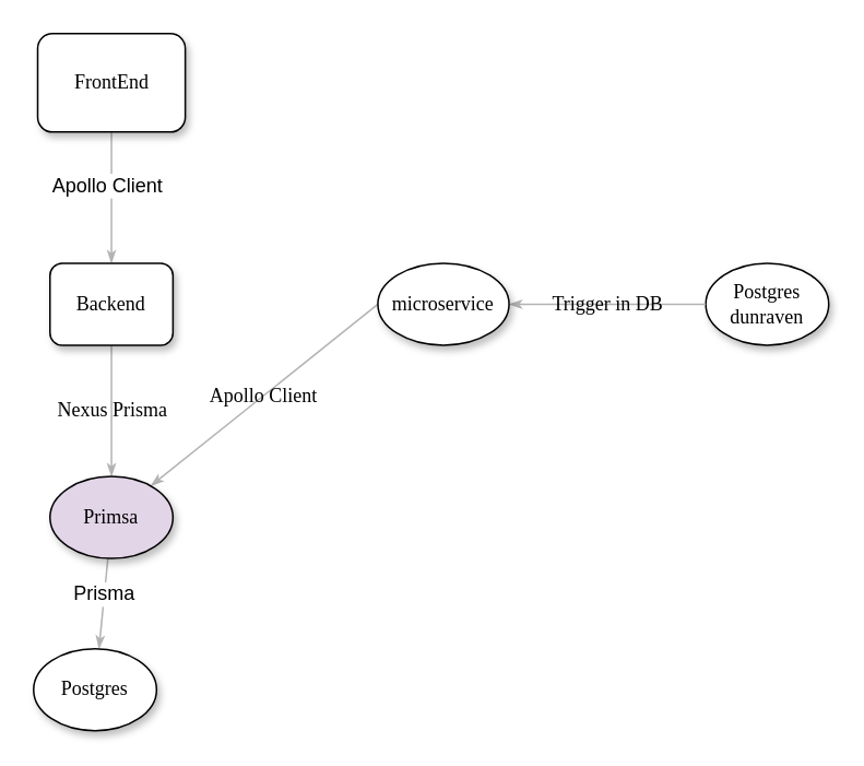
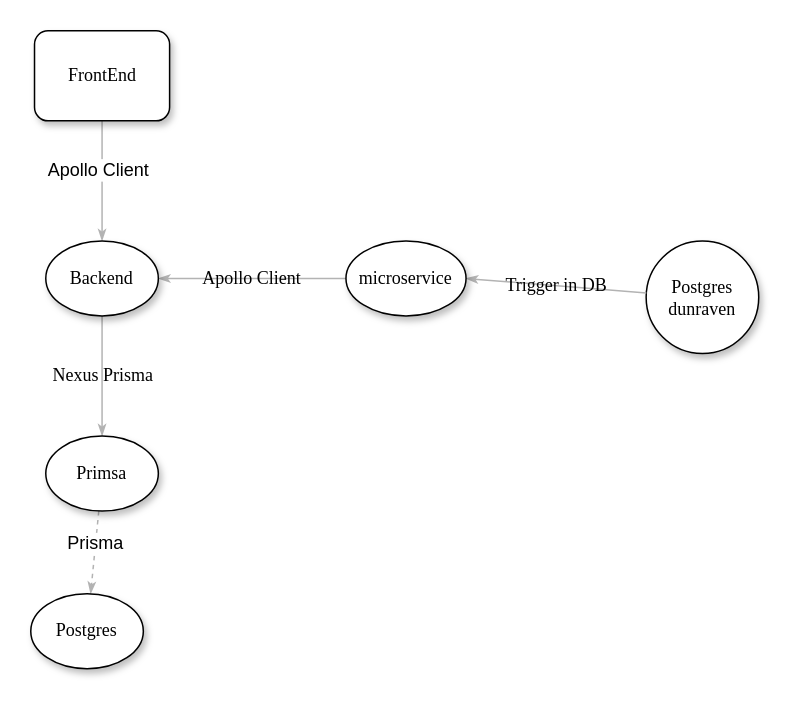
- <mxCell id="10" value="Backend" style="whiteSpace=wrap;html=1;shadow=1;comic=0;labelBackgroundColor=none;strokeColor=#000000;strokeWidth=1;fillColor=#FFFFFF;fontFamily=Verdana;fontSize=12;fontColor=#000000;align=center;rounded=1;" parent="1" vertex="1"><mxGeometry x="30" y="160" width="75" height="50" as="geometry" /></mxCell>
+ <mxCell id="10" value="Backend" style="ellipse;whiteSpace=wrap;html=1;rounded=0;shadow=1;comic=0;labelBackgroundColor=none;strokeColor=#000000;strokeWidth=1;fillColor=#FFFFFF;fontFamily=Verdana;fontSize=12;fontColor=#000000;align=center;" parent="1" vertex="1"><mxGeometry x="30" y="160" width="75" height="50" as="geometry" /></mxCell>
- <mxCell id="6" value="&lt;span&gt;Postgres dunraven&lt;/span&gt;" style="ellipse;whiteSpace=wrap;html=1;rounded=0;shadow=1;comic=0;labelBackgroundColor=none;strokeColor=#000000;strokeWidth=1;fillColor=#FFFFFF;fontFamily=Verdana;fontSize=12;fontColor=#000000;align=center;" parent="1" vertex="1"><mxGeometry x="430" y="160" width="75" height="50" as="geometry" /></mxCell>
+ <mxCell id="6" value="&lt;span&gt;Postgres dunraven&lt;/span&gt;" style="ellipse;whiteSpace=wrap;html=1;rounded=0;shadow=1;comic=0;labelBackgroundColor=none;strokeColor=#000000;strokeWidth=1;fillColor=#FFFFFF;fontFamily=Verdana;fontSize=12;fontColor=#000000;align=center;" parent="1" vertex="1"><mxGeometry x="430" y="160" width="75" height="75" as="geometry" /></mxCell>
- <mxCell id="5" value="Apollo Client" style="edgeStyle=none;rounded=1;html=1;labelBackgroundColor=none;startArrow=none;startFill=0;startSize=5;endArrow=classicThin;endFill=1;endSize=5;jettySize=auto;orthogonalLoop=1;strokeColor=#B3B3B3;strokeWidth=1;fontFamily=Verdana;fontSize=12;fontColor=#000000;exitX=0;exitY=0.5;exitDx=0;exitDy=0;" parent="1" source="8" target="13" edge="1"><mxGeometry relative="1" as="geometry"><mxPoint x="298.609" y="207.485" as="sourcePoint" /></mxGeometry></mxCell>
+ <mxCell id="5" value="Apollo Client" style="edgeStyle=none;rounded=1;html=1;labelBackgroundColor=none;startArrow=none;startFill=0;startSize=5;endArrow=classicThin;endFill=1;endSize=5;jettySize=auto;orthogonalLoop=1;strokeColor=#B3B3B3;strokeWidth=1;fontFamily=Verdana;fontSize=12;fontColor=#000000;entryX=1;entryY=0.5;entryDx=0;entryDy=0;exitX=0;exitY=0.5;exitDx=0;exitDy=0;" parent="1" source="8" target="10" edge="1"><mxGeometry relative="1" as="geometry"><mxPoint x="298.609" y="207.485" as="sourcePoint" /></mxGeometry></mxCell>
- <mxCell id="13" value="&lt;span&gt;Primsa&lt;/span&gt;" style="ellipse;whiteSpace=wrap;html=1;rounded=0;shadow=1;comic=0;labelBackgroundColor=none;strokeColor=#000000;strokeWidth=1;fillColor=#e1d5e7;fontFamily=Verdana;fontSize=12;fontColor=#000000;align=center;" parent="1" vertex="1"><mxGeometry x="30" y="290" width="75" height="50" as="geometry" /></mxCell>
+ <mxCell id="13" value="&lt;span&gt;Primsa&lt;/span&gt;" style="ellipse;whiteSpace=wrap;html=1;rounded=0;shadow=1;comic=0;labelBackgroundColor=none;strokeColor=#000000;strokeWidth=1;fillColor=#FFFFFF;fontFamily=Verdana;fontSize=12;fontColor=#000000;align=center;" parent="1" vertex="1"><mxGeometry x="30" y="290" width="75" height="50" as="geometry" /></mxCell>
- <mxCell id="11" value="" style="edgeStyle=none;rounded=1;html=1;labelBackgroundColor=none;startArrow=none;startFill=0;startSize=5;endArrow=classicThin;endFill=1;endSize=5;jettySize=auto;orthogonalLoop=1;strokeColor=#B3B3B3;strokeWidth=1;fontFamily=Verdana;fontSize=12;fontColor=#000000;" parent="1" source="13" target="14" edge="1"><mxGeometry relative="1" as="geometry" /></mxCell>
+ <mxCell id="11" value="" style="edgeStyle=none;rounded=1;html=1;labelBackgroundColor=none;startArrow=none;startFill=0;startSize=5;endArrow=classicThin;endFill=1;endSize=5;jettySize=auto;orthogonalLoop=1;strokeColor=#B3B3B3;strokeWidth=1;fontFamily=Verdana;fontSize=12;fontColor=#000000;dashed=1;" parent="1" source="13" target="14" edge="1"><mxGeometry relative="1" as="geometry" /></mxCell>
